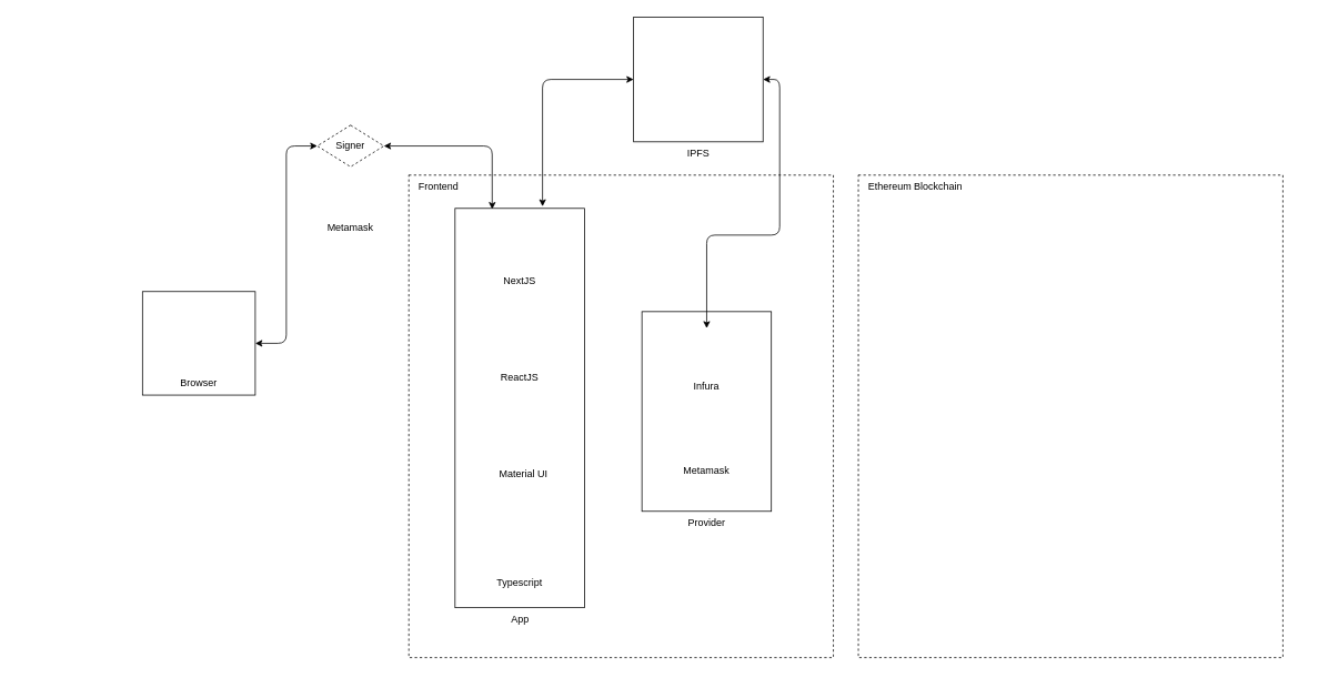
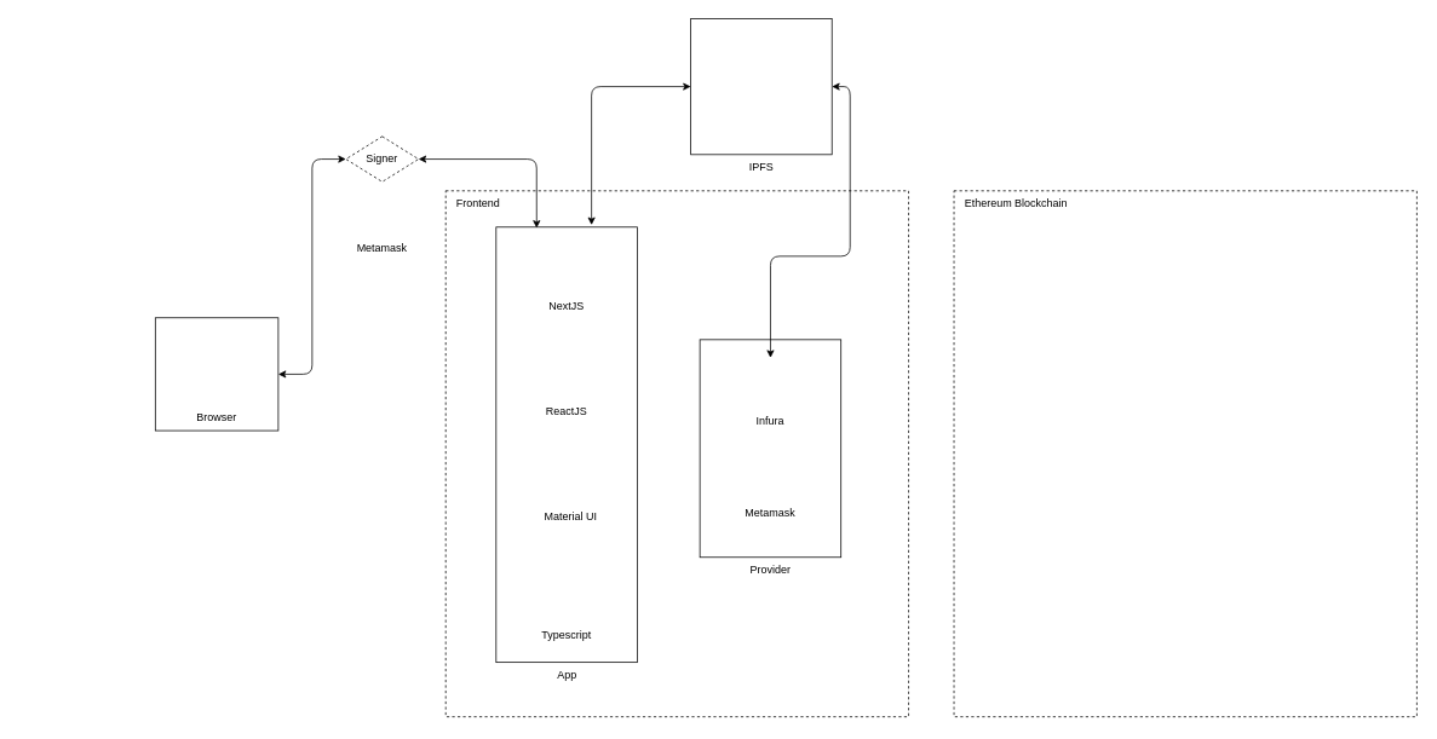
- <mxCell id="23" value="Ethereum Blockchain" style="labelBackgroundColor=#ffffff;fillColor=none;verticalAlign=top;align=left;spacingLeft=10;dashed=1;" vertex="1" parent="1"><mxGeometry x="1030" y="210" width="510" height="580" as="geometry" /></mxCell>
+ <mxCell id="23" value="Ethereum Blockchain" style="labelBackgroundColor=#ffffff;fillColor=none;verticalAlign=top;align=left;spacingLeft=10;dashed=1;" vertex="1" parent="1"><mxGeometry x="1050" y="210" width="510" height="580" as="geometry" /></mxCell>
